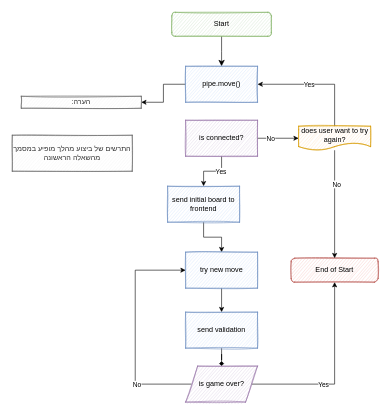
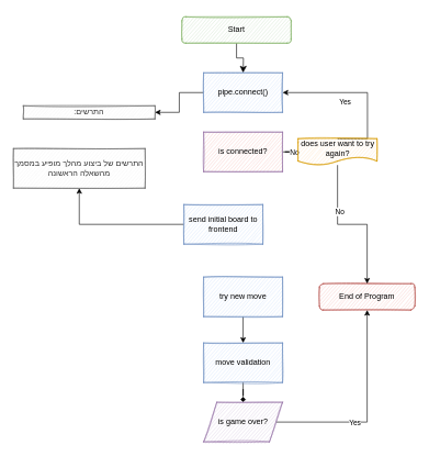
- <mxCell id="3" value="Start" style="rounded=1;whiteSpace=wrap;html=1;fontSize=12;glass=0;strokeWidth=1;shadow=0;fillColor=#d5e8d4;strokeColor=#82b366;sketch=1;" parent="1" vertex="1"><mxGeometry x="286" y="20" width="166" height="40" as="geometry" /></mxCell>
+ <mxCell id="3" value="Start" style="rounded=1;whiteSpace=wrap;html=1;fontSize=12;glass=0;strokeWidth=1;shadow=0;fillColor=#d5e8d4;strokeColor=#82b366;sketch=1;" parent="1" vertex="1"><mxGeometry x="276" y="25" width="166" height="40" as="geometry" /></mxCell>
- <mxCell id="5" value="pipe.move()" style="whiteSpace=wrap;html=1;fillColor=#dae8fc;strokeColor=#6c8ebf;sketch=1;" parent="1" vertex="1"><mxGeometry x="309" y="110" width="120" height="60" as="geometry" /></mxCell>
+ <mxCell id="5" value="pipe.connect()" style="whiteSpace=wrap;html=1;fillColor=#dae8fc;strokeColor=#6c8ebf;sketch=1;" parent="1" vertex="1"><mxGeometry x="309" y="110" width="120" height="60" as="geometry" /></mxCell>
- <mxCell id="29" value="&lt;div style=&quot;direction: rtl&quot;&gt;&lt;span&gt;הערה:&lt;/span&gt;&lt;/div&gt;" style="whiteSpace=wrap;html=1;sketch=1;fillColor=#f5f5f5;fontColor=#333333;strokeColor=#666666;" vertex="1" parent="1"><mxGeometry x="35" y="160" width="200" height="20" as="geometry" /></mxCell>
+ <mxCell id="29" value="&lt;div style=&quot;direction: rtl&quot;&gt;&lt;span&gt;התרשים:&lt;/span&gt;&lt;/div&gt;" style="whiteSpace=wrap;html=1;sketch=1;fillColor=#f5f5f5;fontColor=#333333;strokeColor=#666666;" vertex="1" parent="1"><mxGeometry x="35" y="160" width="200" height="20" as="geometry" /></mxCell>
- <mxCell id="10" value="is connected?" style="whiteSpace=wrap;html=1;fillColor=#e1d5e7;strokeColor=#9673a6;sketch=1;" parent="1" vertex="1"><mxGeometry x="309" y="200" width="120" height="60" as="geometry" /></mxCell>
+ <mxCell id="10" value="is connected?" style="whiteSpace=wrap;html=1;fillColor=#f8cecc;strokeColor=#9673a6;sketch=1;" parent="1" vertex="1"><mxGeometry x="309" y="200" width="120" height="60" as="geometry" /></mxCell>
- <mxCell id="18" value="does user want to try again?" style="shape=document;whiteSpace=wrap;html=1;boundedLbl=1;rounded=1;fillColor=#ffe6cc;strokeColor=#d79b00;sketch=1;" parent="1" vertex="1"><mxGeometry x="497.5" y="210" width="120" height="40" as="geometry" /></mxCell>
+ <mxCell id="18" value="does user want to try again?" style="shape=document;whiteSpace=wrap;html=1;boundedLbl=1;rounded=1;fillColor=#ffe6cc;strokeColor=#d79b00;sketch=1;" parent="1" vertex="1"><mxGeometry x="452.5" y="210" width="120" height="40" as="geometry" /></mxCell>
- <mxCell id="8" style="edgeStyle=orthogonalEdgeStyle;rounded=0;orthogonalLoop=1;jettySize=auto;html=1;endArrow=classic;endFill=1;entryX=0.5;entryY=0;entryDx=0;entryDy=0;" parent="1" source="10" target="12" edge="1"><mxGeometry relative="1" as="geometry"><mxPoint x="369" y="320" as="targetPoint" /></mxGeometry></mxCell>
- <mxCell id="9" value="Yes" style="edgeLabel;html=1;align=center;verticalAlign=middle;resizable=0;points=[];" parent="8" vertex="1" connectable="0"><mxGeometry x="-0.314" relative="1" as="geometry"><mxPoint as="offset" /></mxGeometry></mxCell>
- <mxCell id="11" value="" style="edgeStyle=orthogonalEdgeStyle;rounded=0;orthogonalLoop=1;jettySize=auto;html=1;endArrow=classic;endFill=1;" parent="1" source="12" target="20" edge="1"><mxGeometry relative="1" as="geometry" /></mxCell>
+ <mxCell id="11" value="" style="edgeStyle=orthogonalEdgeStyle;rounded=0;orthogonalLoop=1;jettySize=auto;html=1;endArrow=classic;endFill=1;" parent="1" source="12" target="28" edge="1"><mxGeometry relative="1" as="geometry" /></mxCell>
- <mxCell id="13" value="End of Start" style="whiteSpace=wrap;html=1;rounded=1;sketch=1;fillColor=#f8cecc;strokeColor=#b85450;" parent="1" vertex="1"><mxGeometry x="485" y="430" width="145" height="40" as="geometry" /></mxCell>
+ <mxCell id="13" value="End of Program" style="whiteSpace=wrap;html=1;rounded=1;sketch=1;fillColor=#f8cecc;strokeColor=#b85450;" parent="1" vertex="1"><mxGeometry x="485" y="430" width="145" height="40" as="geometry" /></mxCell>
- <mxCell id="22" value="send validation" style="whiteSpace=wrap;html=1;fillColor=#dae8fc;strokeColor=#6c8ebf;sketch=1;" parent="1" vertex="1"><mxGeometry x="309" y="520" width="120" height="60" as="geometry" /></mxCell>
+ <mxCell id="22" value="move validation" style="whiteSpace=wrap;html=1;fillColor=#dae8fc;strokeColor=#6c8ebf;sketch=1;" parent="1" vertex="1"><mxGeometry x="309" y="520" width="120" height="60" as="geometry" /></mxCell>
- <mxCell id="23" style="edgeStyle=orthogonalEdgeStyle;rounded=0;orthogonalLoop=1;jettySize=auto;html=1;entryX=0;entryY=0.5;entryDx=0;entryDy=0;endArrow=classic;endFill=1;" parent="1" source="27" target="20" edge="1"><mxGeometry relative="1" as="geometry"><Array as="points"><mxPoint x="225" y="640" /><mxPoint x="225" y="450" /></Array></mxGeometry></mxCell>
- <mxCell id="24" value="No" style="edgeLabel;html=1;align=center;verticalAlign=middle;resizable=0;points=[];" parent="23" vertex="1" connectable="0"><mxGeometry x="-0.489" y="-2" relative="1" as="geometry"><mxPoint as="offset" /></mxGeometry></mxCell>
